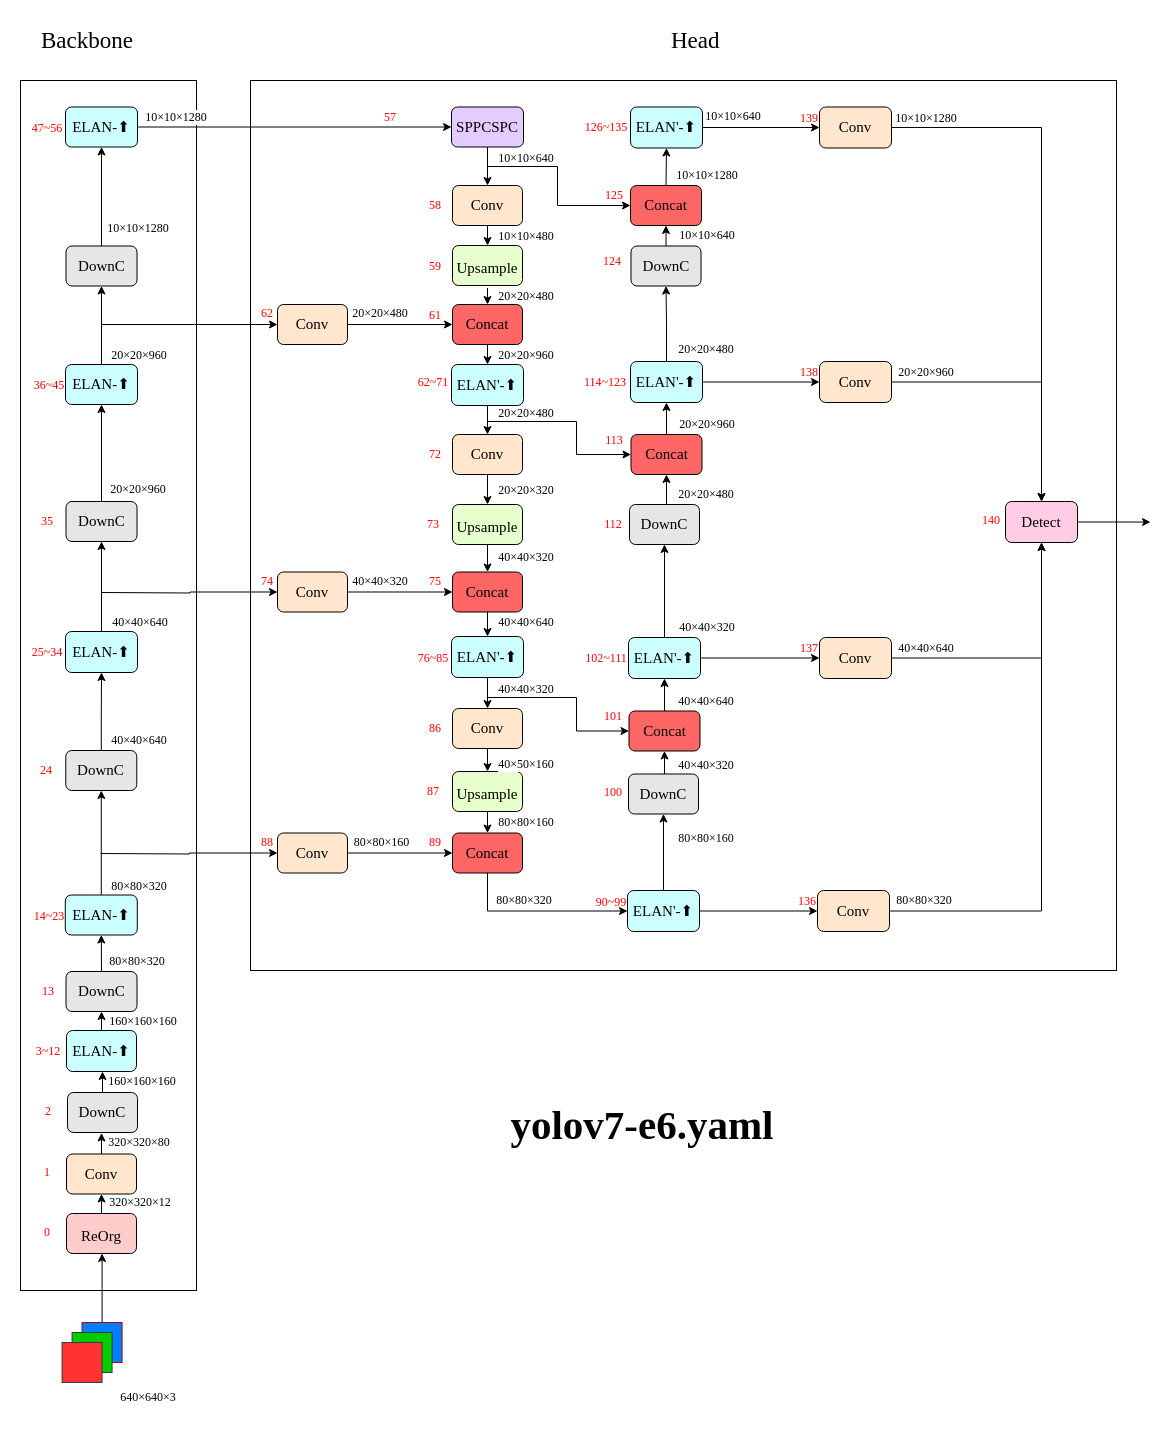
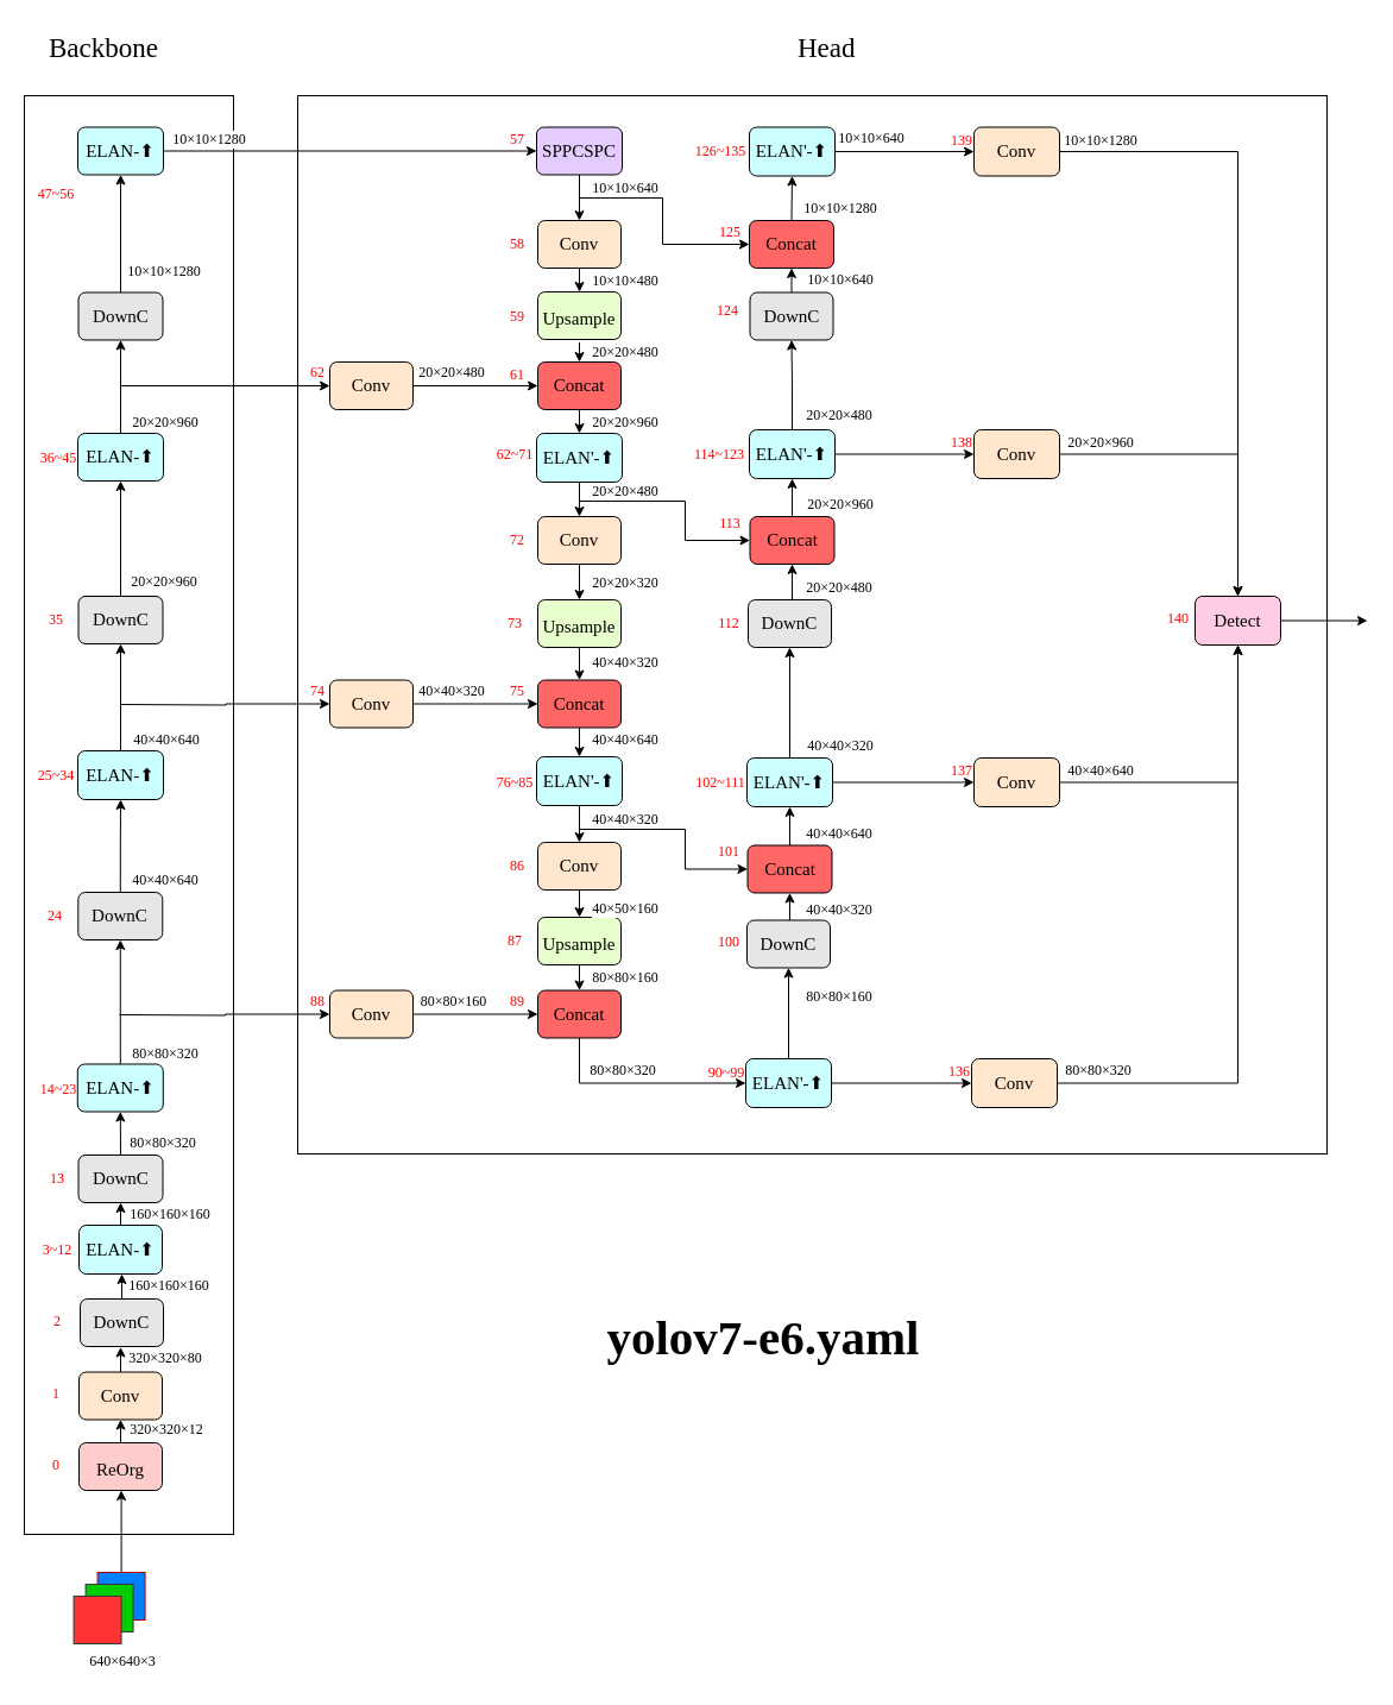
- <mxCell id="35" value="&lt;font color=&quot;#ff0000&quot;&gt;57&lt;/font&gt;" style="text;html=1;strokeColor=none;fillColor=none;align=center;verticalAlign=middle;whiteSpace=wrap;rounded=0;fontFamily=Times New Roman;" parent="1" vertex="1"><mxGeometry x="380" y="101.5" width="20" height="30" as="geometry" /></mxCell>
+ <mxCell id="35" value="&lt;font color=&quot;#ff0000&quot;&gt;57&lt;/font&gt;" style="text;html=1;strokeColor=none;fillColor=none;align=center;verticalAlign=middle;whiteSpace=wrap;rounded=0;fontFamily=Times New Roman;" parent="1" vertex="1"><mxGeometry x="425" y="101.5" width="20" height="30" as="geometry" /></mxCell>
- <mxCell id="29" value="&lt;font color=&quot;#ff0000&quot;&gt;47~56&lt;/font&gt;" style="text;html=1;strokeColor=none;fillColor=none;align=center;verticalAlign=middle;whiteSpace=wrap;rounded=0;fontFamily=Times New Roman;" parent="1" vertex="1"><mxGeometry x="36.57" y="113" width="20" height="30" as="geometry" /></mxCell>
+ <mxCell id="29" value="&lt;font color=&quot;#ff0000&quot;&gt;47~56&lt;/font&gt;" style="text;html=1;strokeColor=none;fillColor=none;align=center;verticalAlign=middle;whiteSpace=wrap;rounded=0;fontFamily=Times New Roman;" parent="1" vertex="1"><mxGeometry x="36.57" y="148" width="20" height="30" as="geometry" /></mxCell>
- <mxCell id="86" value="640×640×3" style="text;html=1;strokeColor=none;fillColor=none;align=center;verticalAlign=middle;whiteSpace=wrap;rounded=0;labelBackgroundColor=#FFFFFF;fontColor=#000000;fontFamily=Times New Roman;" parent="1" vertex="1"><mxGeometry x="117.57" y="1382" width="60" height="30" as="geometry" /></mxCell>
+ <mxCell id="86" value="640×640×3" style="text;html=1;strokeColor=none;fillColor=none;align=center;verticalAlign=middle;whiteSpace=wrap;rounded=0;labelBackgroundColor=#FFFFFF;fontColor=#000000;fontFamily=Times New Roman;" parent="1" vertex="1"><mxGeometry x="72.57" y="1382" width="60" height="30" as="geometry" /></mxCell>
